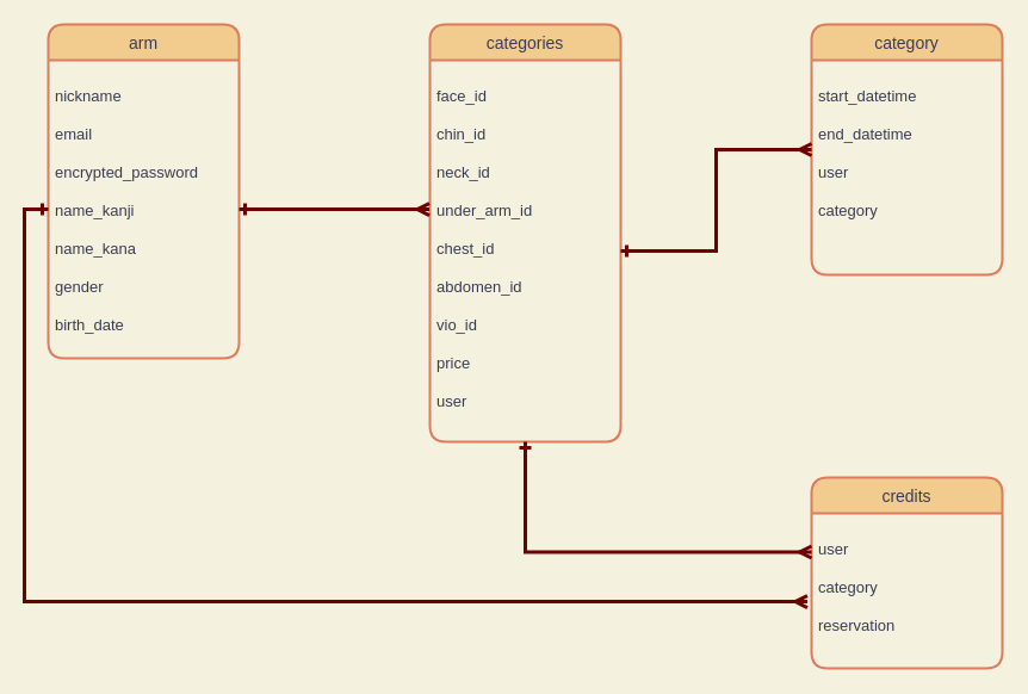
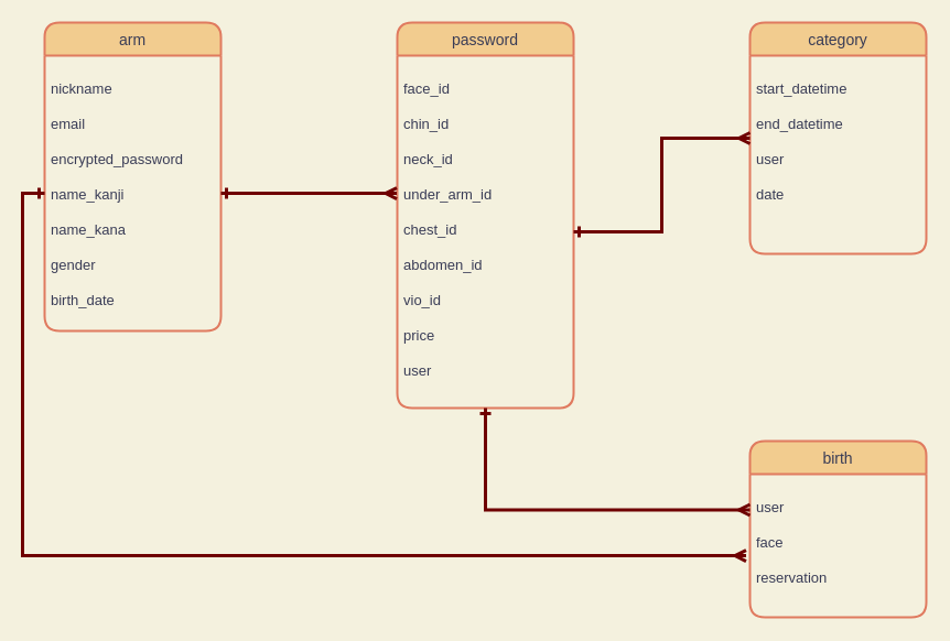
- <mxCell id="4" value="categories" style="swimlane;childLayout=stackLayout;horizontal=1;startSize=30;horizontalStack=0;rounded=1;fontSize=14;fontStyle=0;strokeWidth=2;resizeParent=0;resizeLast=1;shadow=0;dashed=0;align=center;sketch=0;fillColor=#F2CC8F;fontColor=#393C56;strokeColor=#E07A5F;" vertex="1" parent="1"><mxGeometry x="360" y="20" width="160" height="350" as="geometry" /></mxCell>
+ <mxCell id="4" value="password" style="swimlane;childLayout=stackLayout;horizontal=1;startSize=30;horizontalStack=0;rounded=1;fontSize=14;fontStyle=0;strokeWidth=2;resizeParent=0;resizeLast=1;shadow=0;dashed=0;align=center;sketch=0;fillColor=#F2CC8F;fontColor=#393C56;strokeColor=#E07A5F;" vertex="1" parent="1"><mxGeometry x="360" y="20" width="160" height="350" as="geometry" /></mxCell>
- <mxCell id="7" value="&#10;start_datetime&#10;&#10;end_datetime&#10;&#10;user&#10;&#10;category" style="align=left;strokeColor=none;fillColor=none;spacingLeft=4;fontSize=13;verticalAlign=top;resizable=0;rotatable=0;part=1;fontColor=#393C56;" vertex="1" parent="6"><mxGeometry y="30" width="160" height="180" as="geometry" /></mxCell>
+ <mxCell id="7" value="&#10;start_datetime&#10;&#10;end_datetime&#10;&#10;user&#10;&#10;date" style="align=left;strokeColor=none;fillColor=none;spacingLeft=4;fontSize=13;verticalAlign=top;resizable=0;rotatable=0;part=1;fontColor=#393C56;" vertex="1" parent="6"><mxGeometry y="30" width="160" height="180" as="geometry" /></mxCell>
- <mxCell id="8" value="credits" style="swimlane;childLayout=stackLayout;horizontal=1;startSize=30;horizontalStack=0;rounded=1;fontSize=14;fontStyle=0;strokeWidth=2;resizeParent=0;resizeLast=1;shadow=0;dashed=0;align=center;sketch=0;fontColor=#393C56;fillColor=#F2CC8F;strokeColor=#E07A5F;" vertex="1" parent="1"><mxGeometry x="680" y="400" width="160" height="160" as="geometry" /></mxCell>
+ <mxCell id="8" value="birth" style="swimlane;childLayout=stackLayout;horizontal=1;startSize=30;horizontalStack=0;rounded=1;fontSize=14;fontStyle=0;strokeWidth=2;resizeParent=0;resizeLast=1;shadow=0;dashed=0;align=center;sketch=0;fontColor=#393C56;fillColor=#F2CC8F;strokeColor=#E07A5F;" vertex="1" parent="1"><mxGeometry x="680" y="400" width="160" height="160" as="geometry" /></mxCell>
- <mxCell id="9" value="&#10;user&#10;&#10;category&#10;&#10;reservation" style="align=left;strokeColor=none;fillColor=none;spacingLeft=4;fontSize=13;verticalAlign=top;resizable=0;rotatable=0;part=1;fontColor=#393C56;" vertex="1" parent="8"><mxGeometry y="30" width="160" height="130" as="geometry" /></mxCell>
+ <mxCell id="9" value="&#10;user&#10;&#10;face&#10;&#10;reservation" style="align=left;strokeColor=none;fillColor=none;spacingLeft=4;fontSize=13;verticalAlign=top;resizable=0;rotatable=0;part=1;fontColor=#393C56;" vertex="1" parent="8"><mxGeometry y="30" width="160" height="130" as="geometry" /></mxCell>
